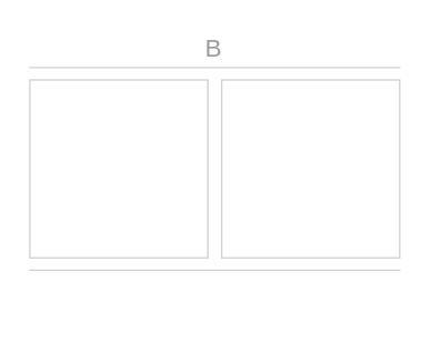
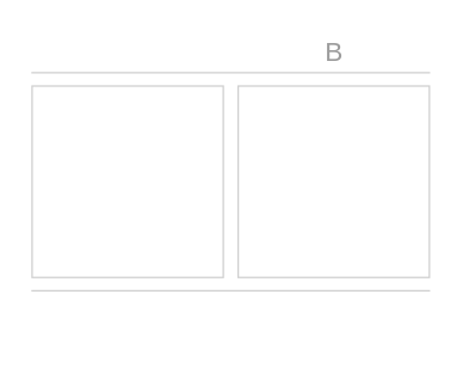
- <mxCell id="4" value="&lt;font style=&quot;font-size: 18px&quot; color=&quot;#9c9c9c&quot;&gt;B&lt;/font&gt;" style="text;html=1;strokeColor=none;fillColor=none;align=center;verticalAlign=middle;whiteSpace=wrap;rounded=0;" parent="1" vertex="1"><mxGeometry x="110.5" y="20" width="85" height="30" as="geometry" /></mxCell>
+ <mxCell id="4" value="&lt;font style=&quot;font-size: 18px&quot; color=&quot;#9c9c9c&quot;&gt;B&lt;/font&gt;" style="text;html=1;strokeColor=none;fillColor=none;align=center;verticalAlign=middle;whiteSpace=wrap;rounded=0;" parent="1" vertex="1"><mxGeometry x="180.5" y="20" width="85" height="30" as="geometry" /></mxCell>
